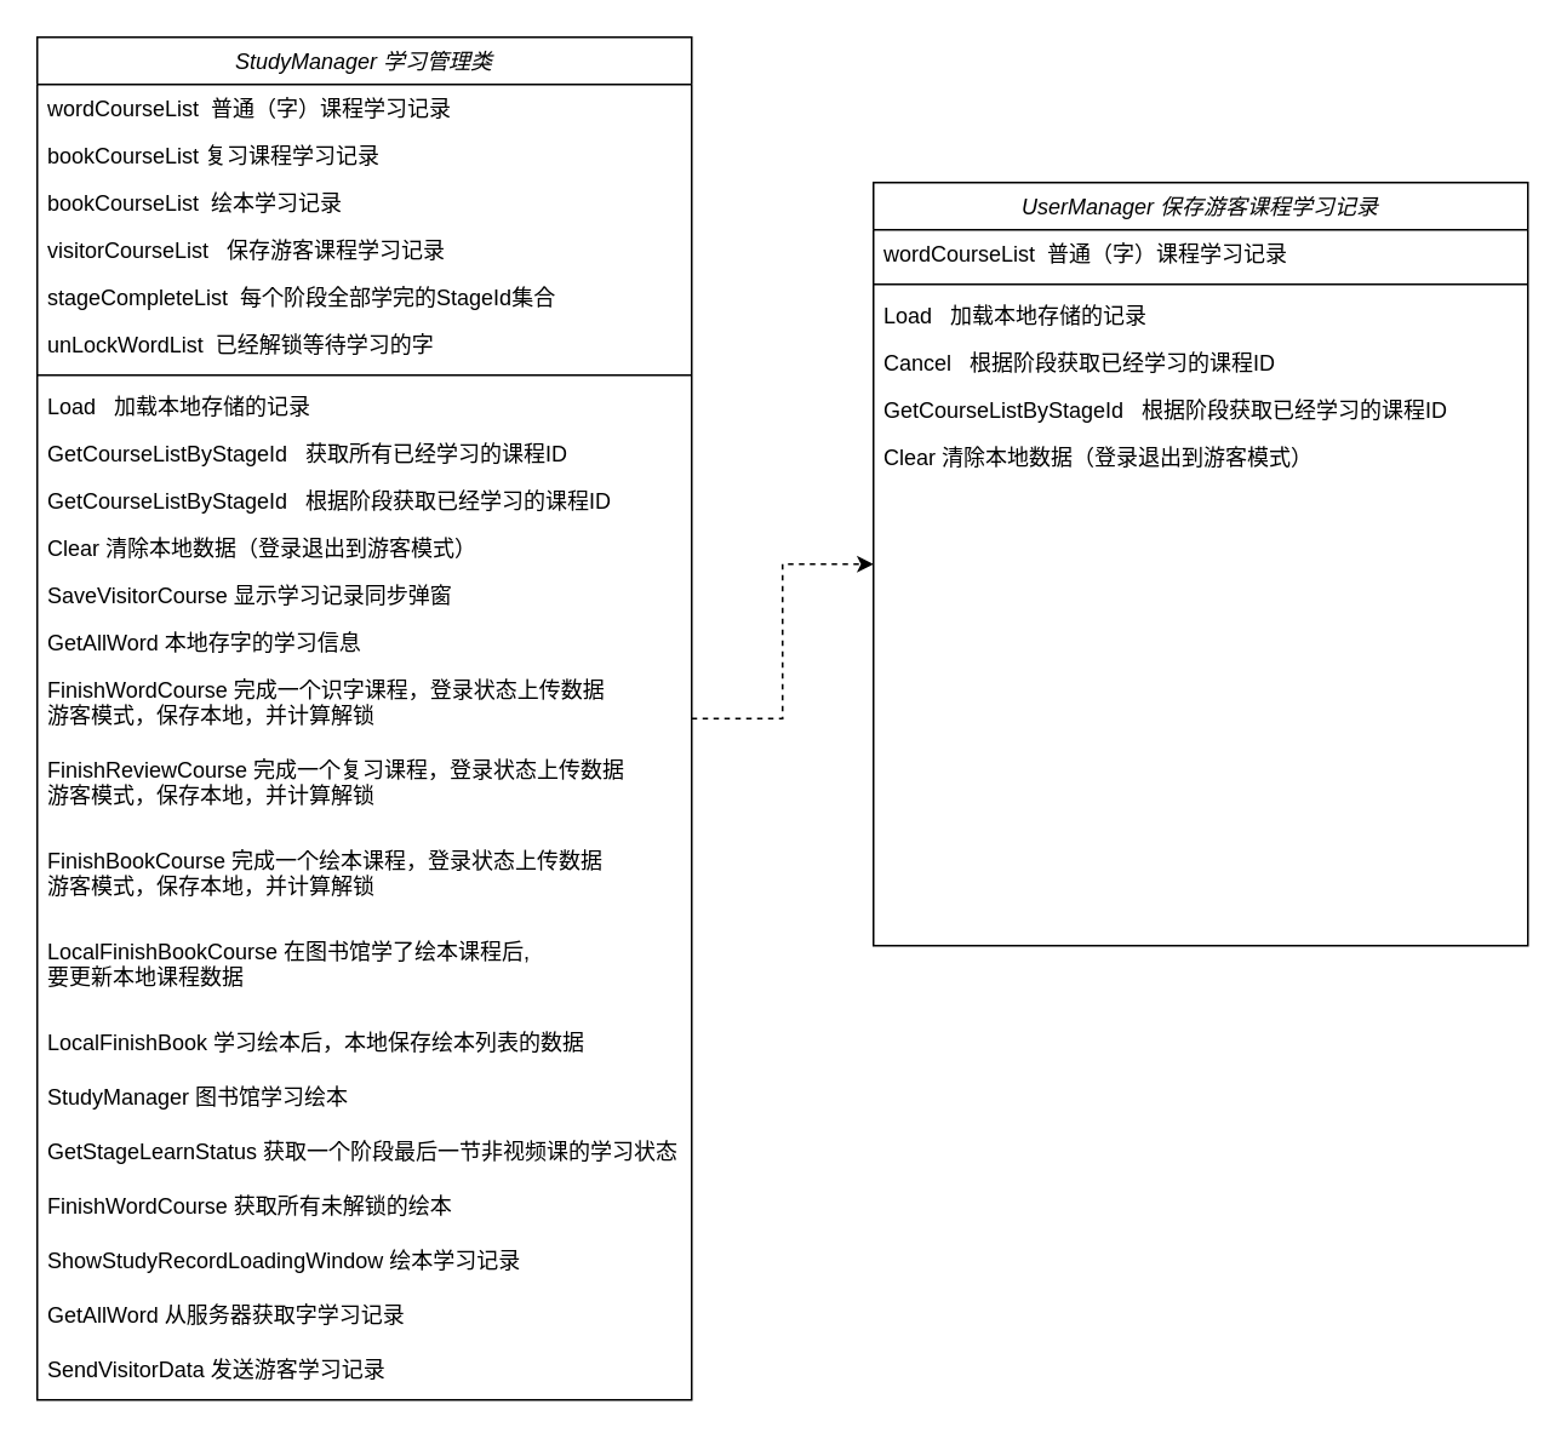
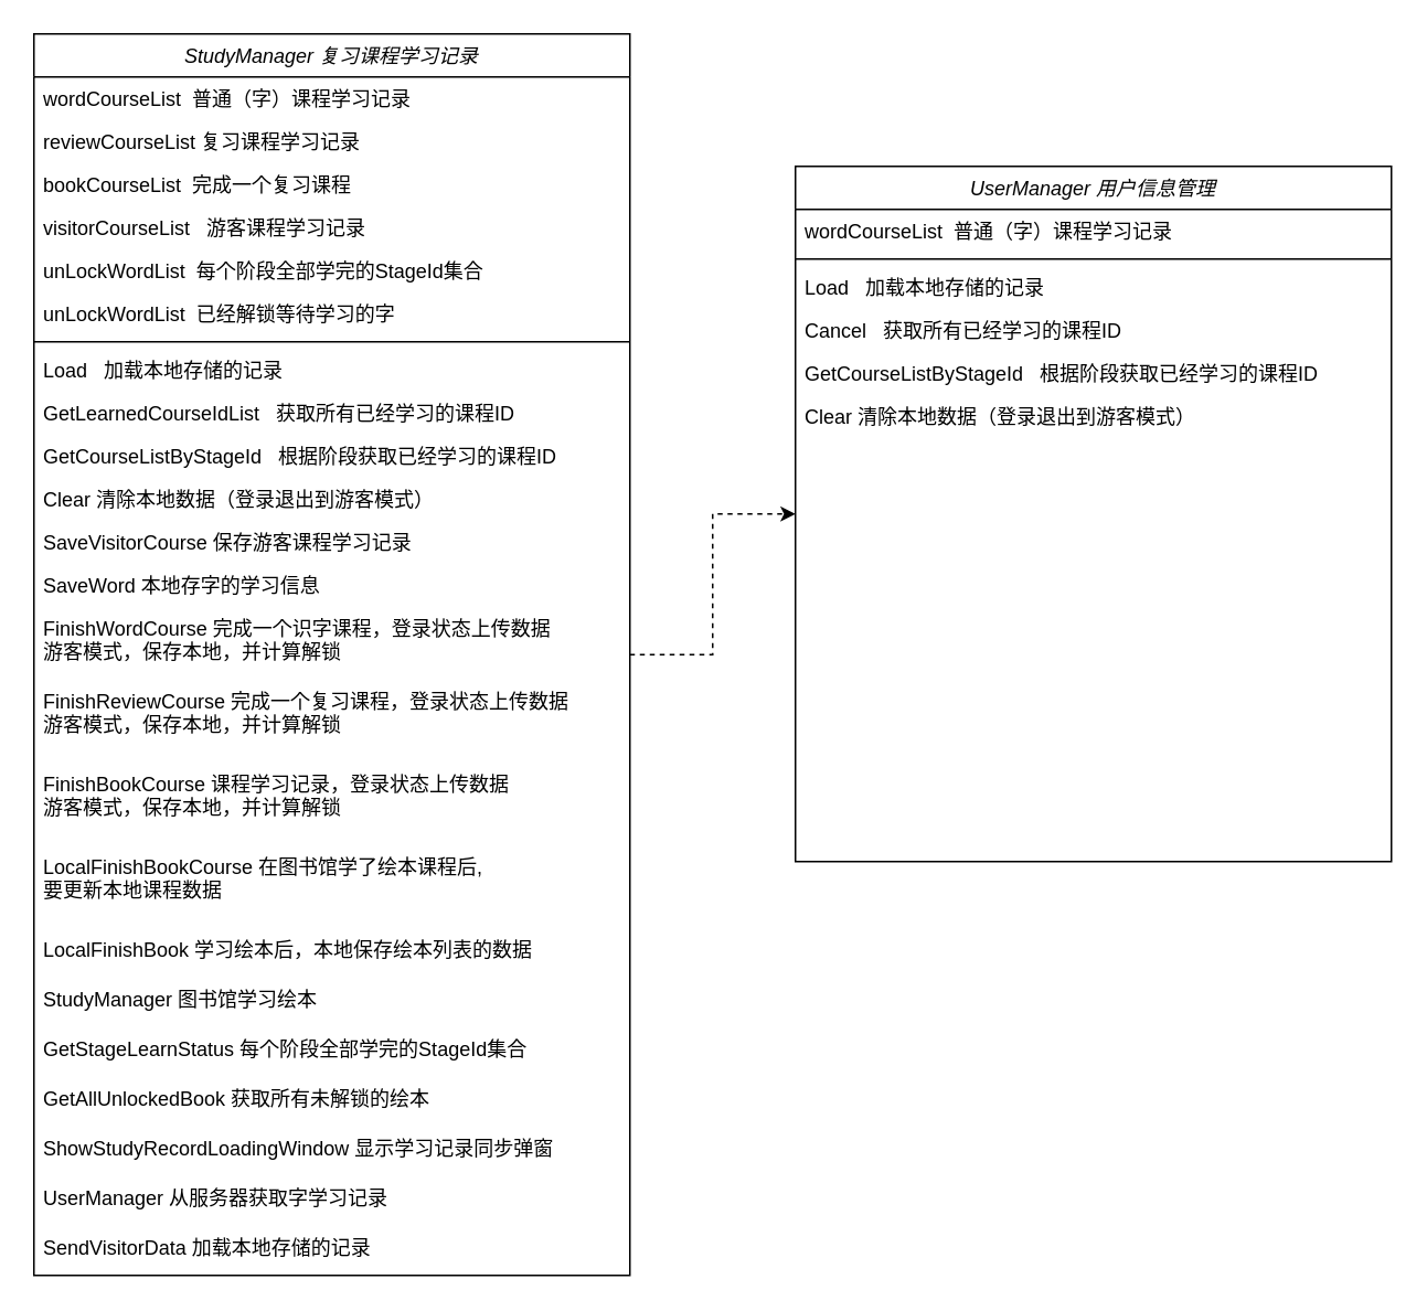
- <mxCell id="3" value="StudyManager 学习管理类" style="swimlane;fontStyle=2;align=center;verticalAlign=top;childLayout=stackLayout;horizontal=1;startSize=26;horizontalStack=0;resizeParent=1;resizeLast=0;collapsible=1;marginBottom=0;rounded=0;shadow=0;strokeWidth=1;" parent="1" vertex="1"><mxGeometry x="20" y="20" width="360" height="750" as="geometry"><mxRectangle x="230" y="140" width="160" height="26" as="alternateBounds" /></mxGeometry></mxCell>
+ <mxCell id="3" value="StudyManager 复习课程学习记录" style="swimlane;fontStyle=2;align=center;verticalAlign=top;childLayout=stackLayout;horizontal=1;startSize=26;horizontalStack=0;resizeParent=1;resizeLast=0;collapsible=1;marginBottom=0;rounded=0;shadow=0;strokeWidth=1;" parent="1" vertex="1"><mxGeometry x="20" y="20" width="360" height="750" as="geometry"><mxRectangle x="230" y="140" width="160" height="26" as="alternateBounds" /></mxGeometry></mxCell>
- <mxCell id="5" value="bookCourseList 复习课程学习记录" style="text;align=left;verticalAlign=top;spacingLeft=4;spacingRight=4;overflow=hidden;rotatable=0;points=[[0,0.5],[1,0.5]];portConstraint=eastwest;rounded=0;shadow=0;html=0;" parent="3" vertex="1"><mxGeometry y="52" width="360" height="26" as="geometry" /></mxCell>
+ <mxCell id="5" value="reviewCourseList 复习课程学习记录" style="text;align=left;verticalAlign=top;spacingLeft=4;spacingRight=4;overflow=hidden;rotatable=0;points=[[0,0.5],[1,0.5]];portConstraint=eastwest;rounded=0;shadow=0;html=0;" parent="3" vertex="1"><mxGeometry y="52" width="360" height="26" as="geometry" /></mxCell>
- <mxCell id="6" value="bookCourseList  绘本学习记录" style="text;align=left;verticalAlign=top;spacingLeft=4;spacingRight=4;overflow=hidden;rotatable=0;points=[[0,0.5],[1,0.5]];portConstraint=eastwest;rounded=0;shadow=0;html=0;" parent="3" vertex="1"><mxGeometry y="78" width="360" height="26" as="geometry" /></mxCell>
+ <mxCell id="6" value="bookCourseList  完成一个复习课程" style="text;align=left;verticalAlign=top;spacingLeft=4;spacingRight=4;overflow=hidden;rotatable=0;points=[[0,0.5],[1,0.5]];portConstraint=eastwest;rounded=0;shadow=0;html=0;" parent="3" vertex="1"><mxGeometry y="78" width="360" height="26" as="geometry" /></mxCell>
- <mxCell id="28" value="UserManager 保存游客课程学习记录" style="swimlane;fontStyle=2;align=center;verticalAlign=top;childLayout=stackLayout;horizontal=1;startSize=26;horizontalStack=0;resizeParent=1;resizeLast=0;collapsible=1;marginBottom=0;rounded=0;shadow=0;strokeWidth=1;" vertex="1" parent="1"><mxGeometry x="480" y="100" width="360" height="420" as="geometry"><mxRectangle x="230" y="140" width="160" height="26" as="alternateBounds" /></mxGeometry></mxCell>
+ <mxCell id="28" value="UserManager 用户信息管理" style="swimlane;fontStyle=2;align=center;verticalAlign=top;childLayout=stackLayout;horizontal=1;startSize=26;horizontalStack=0;resizeParent=1;resizeLast=0;collapsible=1;marginBottom=0;rounded=0;shadow=0;strokeWidth=1;" vertex="1" parent="1"><mxGeometry x="480" y="100" width="360" height="420" as="geometry"><mxRectangle x="230" y="140" width="160" height="26" as="alternateBounds" /></mxGeometry></mxCell>
- <mxCell id="7" value="visitorCourseList   保存游客课程学习记录" style="text;align=left;verticalAlign=top;spacingLeft=4;spacingRight=4;overflow=hidden;rotatable=0;points=[[0,0.5],[1,0.5]];portConstraint=eastwest;rounded=0;shadow=0;html=0;" vertex="1" parent="3"><mxGeometry y="104" width="360" height="26" as="geometry" /></mxCell>
+ <mxCell id="7" value="visitorCourseList   游客课程学习记录" style="text;align=left;verticalAlign=top;spacingLeft=4;spacingRight=4;overflow=hidden;rotatable=0;points=[[0,0.5],[1,0.5]];portConstraint=eastwest;rounded=0;shadow=0;html=0;" vertex="1" parent="3"><mxGeometry y="104" width="360" height="26" as="geometry" /></mxCell>
- <mxCell id="8" value="stageCompleteList  每个阶段全部学完的StageId集合" style="text;align=left;verticalAlign=top;spacingLeft=4;spacingRight=4;overflow=hidden;rotatable=0;points=[[0,0.5],[1,0.5]];portConstraint=eastwest;rounded=0;shadow=0;html=0;" vertex="1" parent="3"><mxGeometry y="130" width="360" height="26" as="geometry" /></mxCell>
+ <mxCell id="8" value="unLockWordList  每个阶段全部学完的StageId集合" style="text;align=left;verticalAlign=top;spacingLeft=4;spacingRight=4;overflow=hidden;rotatable=0;points=[[0,0.5],[1,0.5]];portConstraint=eastwest;rounded=0;shadow=0;html=0;" vertex="1" parent="3"><mxGeometry y="130" width="360" height="26" as="geometry" /></mxCell>
- <mxCell id="32" value="Cancel   根据阶段获取已经学习的课程ID" style="text;align=left;verticalAlign=top;spacingLeft=4;spacingRight=4;overflow=hidden;rotatable=0;points=[[0,0.5],[1,0.5]];portConstraint=eastwest;" vertex="1" parent="28"><mxGeometry y="86" width="360" height="26" as="geometry" /></mxCell>
+ <mxCell id="32" value="Cancel   获取所有已经学习的课程ID" style="text;align=left;verticalAlign=top;spacingLeft=4;spacingRight=4;overflow=hidden;rotatable=0;points=[[0,0.5],[1,0.5]];portConstraint=eastwest;" vertex="1" parent="28"><mxGeometry y="86" width="360" height="26" as="geometry" /></mxCell>
- <mxCell id="12" value="GetCourseListByStageId   获取所有已经学习的课程ID" style="text;align=left;verticalAlign=top;spacingLeft=4;spacingRight=4;overflow=hidden;rotatable=0;points=[[0,0.5],[1,0.5]];portConstraint=eastwest;" vertex="1" parent="3"><mxGeometry y="216" width="360" height="26" as="geometry" /></mxCell>
+ <mxCell id="12" value="GetLearnedCourseIdList   获取所有已经学习的课程ID" style="text;align=left;verticalAlign=top;spacingLeft=4;spacingRight=4;overflow=hidden;rotatable=0;points=[[0,0.5],[1,0.5]];portConstraint=eastwest;" vertex="1" parent="3"><mxGeometry y="216" width="360" height="26" as="geometry" /></mxCell>
- <mxCell id="15" value="SaveVisitorCourse 显示学习记录同步弹窗" style="text;align=left;verticalAlign=top;spacingLeft=4;spacingRight=4;overflow=hidden;rotatable=0;points=[[0,0.5],[1,0.5]];portConstraint=eastwest;" vertex="1" parent="3"><mxGeometry y="294" width="360" height="26" as="geometry" /></mxCell>
+ <mxCell id="15" value="SaveVisitorCourse 保存游客课程学习记录" style="text;align=left;verticalAlign=top;spacingLeft=4;spacingRight=4;overflow=hidden;rotatable=0;points=[[0,0.5],[1,0.5]];portConstraint=eastwest;" vertex="1" parent="3"><mxGeometry y="294" width="360" height="26" as="geometry" /></mxCell>
- <mxCell id="16" value="GetAllWord 本地存字的学习信息" style="text;align=left;verticalAlign=top;spacingLeft=4;spacingRight=4;overflow=hidden;rotatable=0;points=[[0,0.5],[1,0.5]];portConstraint=eastwest;" vertex="1" parent="3"><mxGeometry y="320" width="360" height="26" as="geometry" /></mxCell>
+ <mxCell id="16" value="SaveWord 本地存字的学习信息" style="text;align=left;verticalAlign=top;spacingLeft=4;spacingRight=4;overflow=hidden;rotatable=0;points=[[0,0.5],[1,0.5]];portConstraint=eastwest;" vertex="1" parent="3"><mxGeometry y="320" width="360" height="26" as="geometry" /></mxCell>
- <mxCell id="19" value="FinishBookCourse 完成一个绘本课程，登录状态上传数据&#10;游客模式，保存本地，并计算解锁&#10;" style="text;align=left;verticalAlign=top;spacingLeft=4;spacingRight=4;overflow=hidden;rotatable=0;points=[[0,0.5],[1,0.5]];portConstraint=eastwest;" vertex="1" parent="3"><mxGeometry y="440" width="360" height="50" as="geometry" /></mxCell>
+ <mxCell id="19" value="FinishBookCourse 课程学习记录，登录状态上传数据&#10;游客模式，保存本地，并计算解锁&#10;" style="text;align=left;verticalAlign=top;spacingLeft=4;spacingRight=4;overflow=hidden;rotatable=0;points=[[0,0.5],[1,0.5]];portConstraint=eastwest;" vertex="1" parent="3"><mxGeometry y="440" width="360" height="50" as="geometry" /></mxCell>
- <mxCell id="23" value="GetStageLearnStatus 获取一个阶段最后一节非视频课的学习状态 " style="text;align=left;verticalAlign=top;spacingLeft=4;spacingRight=4;overflow=hidden;rotatable=0;points=[[0,0.5],[1,0.5]];portConstraint=eastwest;" vertex="1" parent="3"><mxGeometry y="600" width="360" height="30" as="geometry" /></mxCell>
+ <mxCell id="23" value="GetStageLearnStatus 每个阶段全部学完的StageId集合 " style="text;align=left;verticalAlign=top;spacingLeft=4;spacingRight=4;overflow=hidden;rotatable=0;points=[[0,0.5],[1,0.5]];portConstraint=eastwest;" vertex="1" parent="3"><mxGeometry y="600" width="360" height="30" as="geometry" /></mxCell>
- <mxCell id="24" value="FinishWordCourse 获取所有未解锁的绘本&#10; " style="text;align=left;verticalAlign=top;spacingLeft=4;spacingRight=4;overflow=hidden;rotatable=0;points=[[0,0.5],[1,0.5]];portConstraint=eastwest;" vertex="1" parent="3"><mxGeometry y="630" width="360" height="30" as="geometry" /></mxCell>
+ <mxCell id="24" value="GetAllUnlockedBook 获取所有未解锁的绘本&#10; " style="text;align=left;verticalAlign=top;spacingLeft=4;spacingRight=4;overflow=hidden;rotatable=0;points=[[0,0.5],[1,0.5]];portConstraint=eastwest;" vertex="1" parent="3"><mxGeometry y="630" width="360" height="30" as="geometry" /></mxCell>
- <mxCell id="25" value="ShowStudyRecordLoadingWindow 绘本学习记录&#10;" style="text;align=left;verticalAlign=top;spacingLeft=4;spacingRight=4;overflow=hidden;rotatable=0;points=[[0,0.5],[1,0.5]];portConstraint=eastwest;" vertex="1" parent="3"><mxGeometry y="660" width="360" height="30" as="geometry" /></mxCell>
+ <mxCell id="25" value="ShowStudyRecordLoadingWindow 显示学习记录同步弹窗&#10;" style="text;align=left;verticalAlign=top;spacingLeft=4;spacingRight=4;overflow=hidden;rotatable=0;points=[[0,0.5],[1,0.5]];portConstraint=eastwest;" vertex="1" parent="3"><mxGeometry y="660" width="360" height="30" as="geometry" /></mxCell>
- <mxCell id="26" value="GetAllWord 从服务器获取字学习记录" style="text;align=left;verticalAlign=top;spacingLeft=4;spacingRight=4;overflow=hidden;rotatable=0;points=[[0,0.5],[1,0.5]];portConstraint=eastwest;" vertex="1" parent="3"><mxGeometry y="690" width="360" height="30" as="geometry" /></mxCell>
+ <mxCell id="26" value="UserManager 从服务器获取字学习记录" style="text;align=left;verticalAlign=top;spacingLeft=4;spacingRight=4;overflow=hidden;rotatable=0;points=[[0,0.5],[1,0.5]];portConstraint=eastwest;" vertex="1" parent="3"><mxGeometry y="690" width="360" height="30" as="geometry" /></mxCell>
- <mxCell id="27" value="SendVisitorData 发送游客学习记录" style="text;align=left;verticalAlign=top;spacingLeft=4;spacingRight=4;overflow=hidden;rotatable=0;points=[[0,0.5],[1,0.5]];portConstraint=eastwest;" vertex="1" parent="3"><mxGeometry y="720" width="360" height="30" as="geometry" /></mxCell>
+ <mxCell id="27" value="SendVisitorData 加载本地存储的记录" style="text;align=left;verticalAlign=top;spacingLeft=4;spacingRight=4;overflow=hidden;rotatable=0;points=[[0,0.5],[1,0.5]];portConstraint=eastwest;" vertex="1" parent="3"><mxGeometry y="720" width="360" height="30" as="geometry" /></mxCell>
